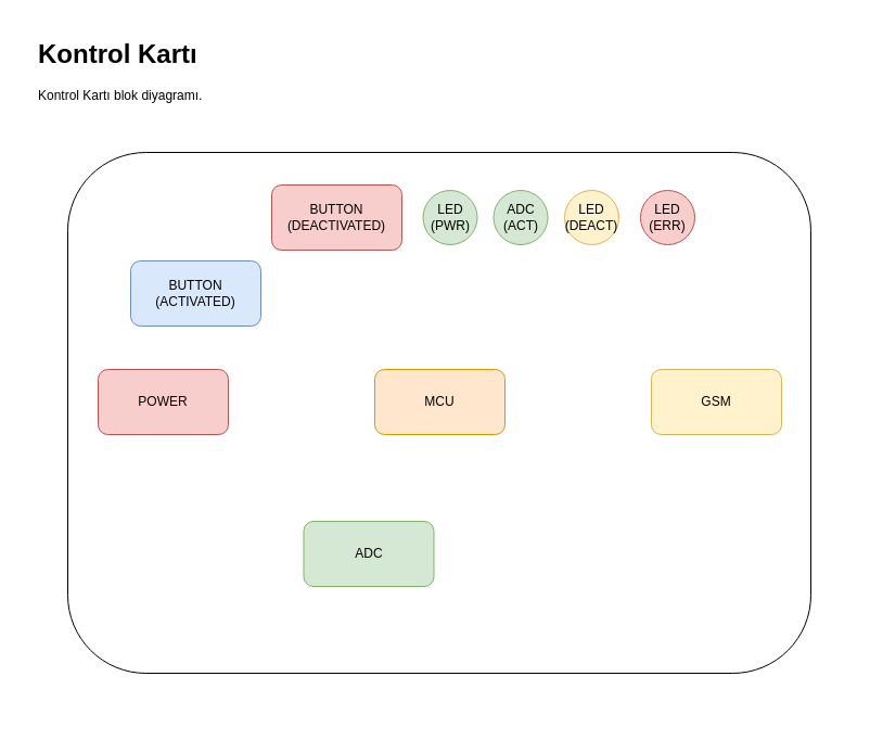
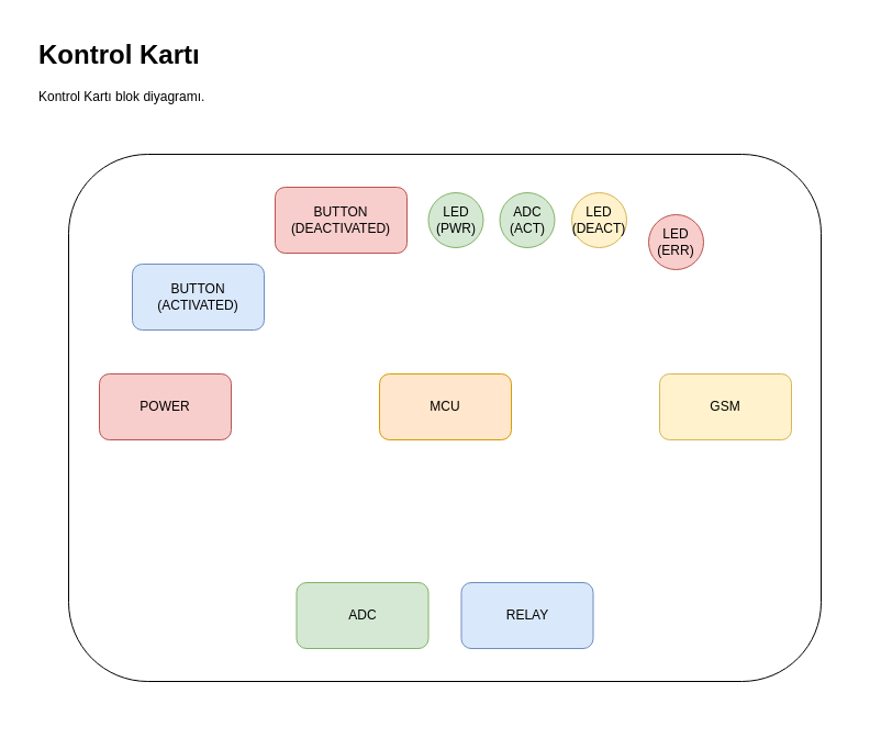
- <mxCell id="15" value="LED&lt;br&gt;(ERR)" style="ellipse;whiteSpace=wrap;html=1;aspect=fixed;fillColor=#f8cecc;strokeColor=#b85450;" vertex="1" parent="1"><mxGeometry x="590" y="175" width="50" height="50" as="geometry" /></mxCell>
+ <mxCell id="15" value="LED&lt;br&gt;(ERR)" style="ellipse;whiteSpace=wrap;html=1;aspect=fixed;fillColor=#f8cecc;strokeColor=#b85450;" vertex="1" parent="1"><mxGeometry x="590" y="195" width="50" height="50" as="geometry" /></mxCell>
- <mxCell id="5" value="ADC" style="rounded=1;whiteSpace=wrap;html=1;fillColor=#d5e8d4;strokeColor=#82b366;" parent="1" vertex="1"><mxGeometry x="279.5" y="480" width="120" height="60" as="geometry" /></mxCell>
+ <mxCell id="5" value="ADC" style="rounded=1;whiteSpace=wrap;html=1;fillColor=#d5e8d4;strokeColor=#82b366;" parent="1" vertex="1"><mxGeometry x="269.5" y="530" width="120" height="60" as="geometry" /></mxCell>
+ <mxCell id="6" value="RELAY" style="rounded=1;whiteSpace=wrap;html=1;fillColor=#dae8fc;strokeColor=#6c8ebf;" parent="1" vertex="1"><mxGeometry x="419.5" y="530" width="120" height="60" as="geometry" /></mxCell>
